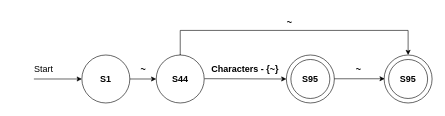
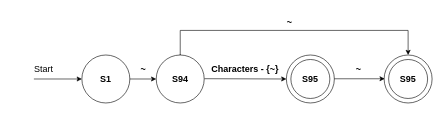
- <mxCell id="9" value="&lt;b&gt;&lt;font style=&quot;font-size: 15px;&quot;&gt;S44&lt;/font&gt;&lt;/b&gt;" style="text;html=1;strokeColor=none;fillColor=none;align=center;verticalAlign=middle;whiteSpace=wrap;rounded=0;" vertex="1" parent="1"><mxGeometry x="270" y="116" width="60" height="30" as="geometry" /></mxCell>
+ <mxCell id="9" value="&lt;b&gt;&lt;font style=&quot;font-size: 15px;&quot;&gt;S94&lt;/font&gt;&lt;/b&gt;" style="text;html=1;strokeColor=none;fillColor=none;align=center;verticalAlign=middle;whiteSpace=wrap;rounded=0;" vertex="1" parent="1"><mxGeometry x="270" y="116" width="60" height="30" as="geometry" /></mxCell>
